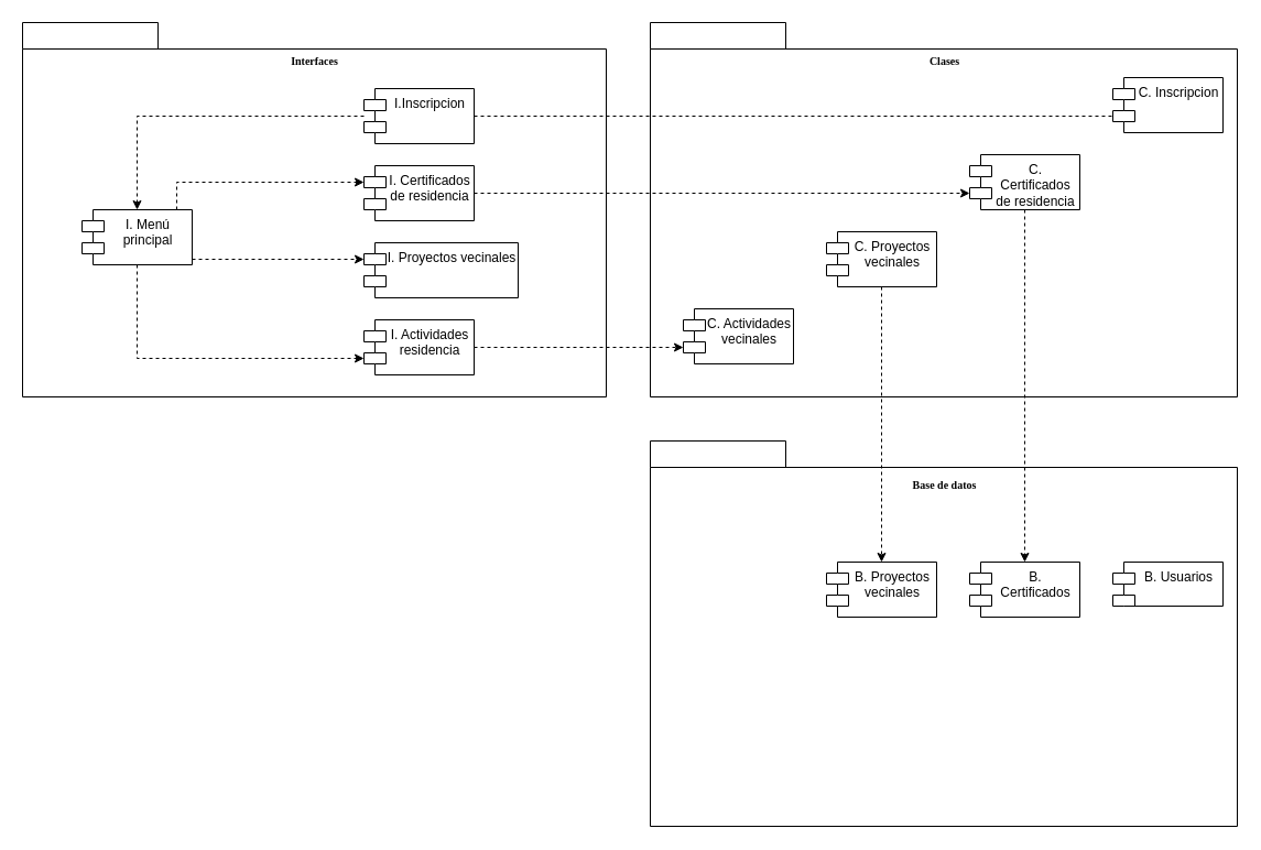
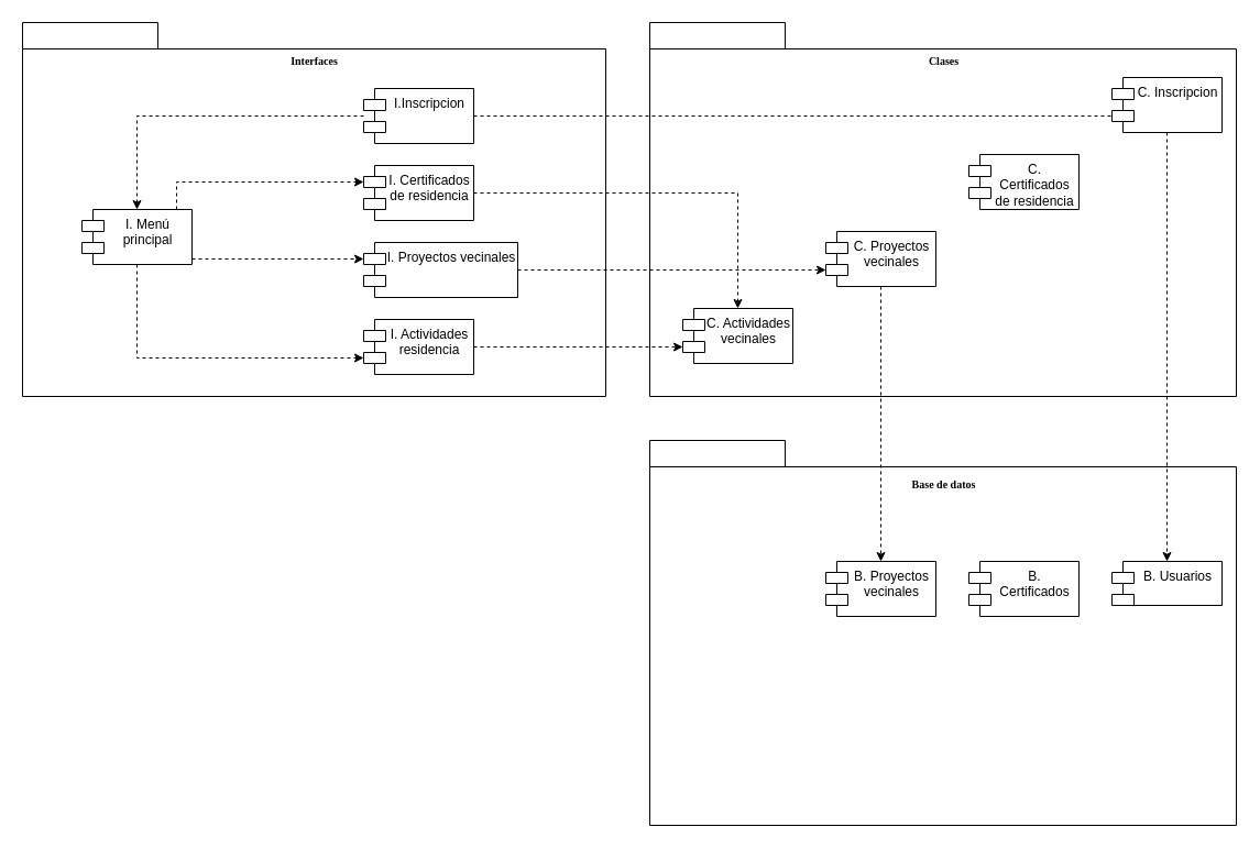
- <mxCell id="28" style="edgeStyle=orthogonalEdgeStyle;rounded=0;orthogonalLoop=1;jettySize=auto;html=1;entryX=0;entryY=0;entryDx=0;entryDy=35;entryPerimeter=0;dashed=1;" edge="1" parent="1" source="14" target="6"><mxGeometry relative="1" as="geometry" /></mxCell>
+ <mxCell id="28" style="edgeStyle=orthogonalEdgeStyle;rounded=0;orthogonalLoop=1;jettySize=auto;html=1;dashed=1;" edge="1" parent="1" source="14" target="8"><mxGeometry relative="1" as="geometry" /></mxCell>
+ <mxCell id="29" style="edgeStyle=orthogonalEdgeStyle;rounded=0;orthogonalLoop=1;jettySize=auto;html=1;entryX=0;entryY=0;entryDx=0;entryDy=35;entryPerimeter=0;dashed=1;" edge="1" parent="1" source="15" target="7"><mxGeometry relative="1" as="geometry" /></mxCell>
+ <mxCell id="33" style="edgeStyle=orthogonalEdgeStyle;rounded=0;orthogonalLoop=1;jettySize=auto;html=1;dashed=1;" edge="1" parent="1" source="5" target="24"><mxGeometry relative="1" as="geometry" /></mxCell>
- <mxCell id="32" style="edgeStyle=orthogonalEdgeStyle;rounded=0;orthogonalLoop=1;jettySize=auto;html=1;dashed=1;" edge="1" parent="1" source="6" target="26"><mxGeometry relative="1" as="geometry" /></mxCell>
